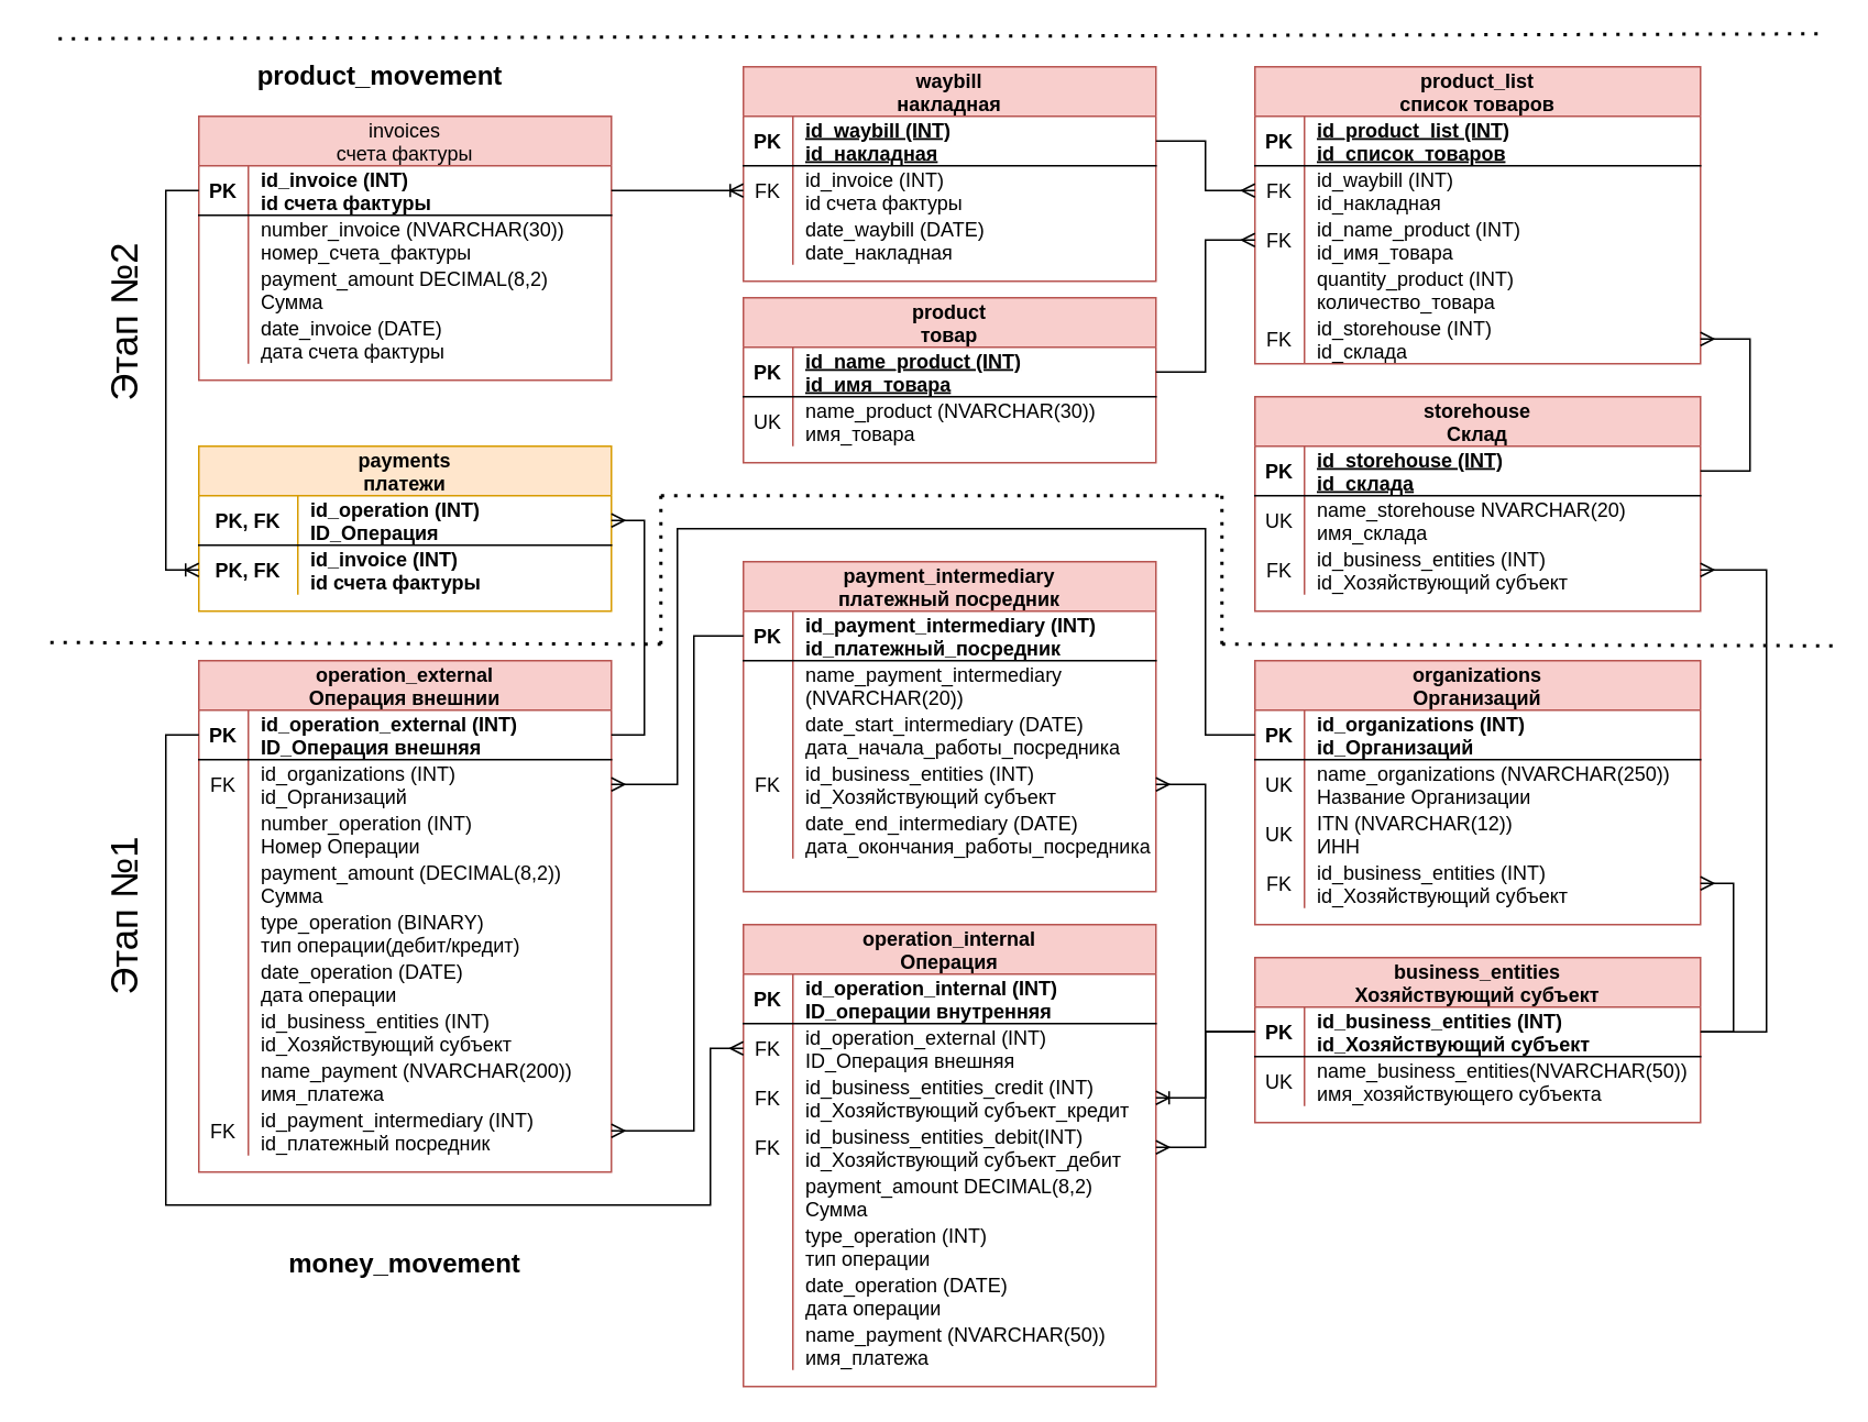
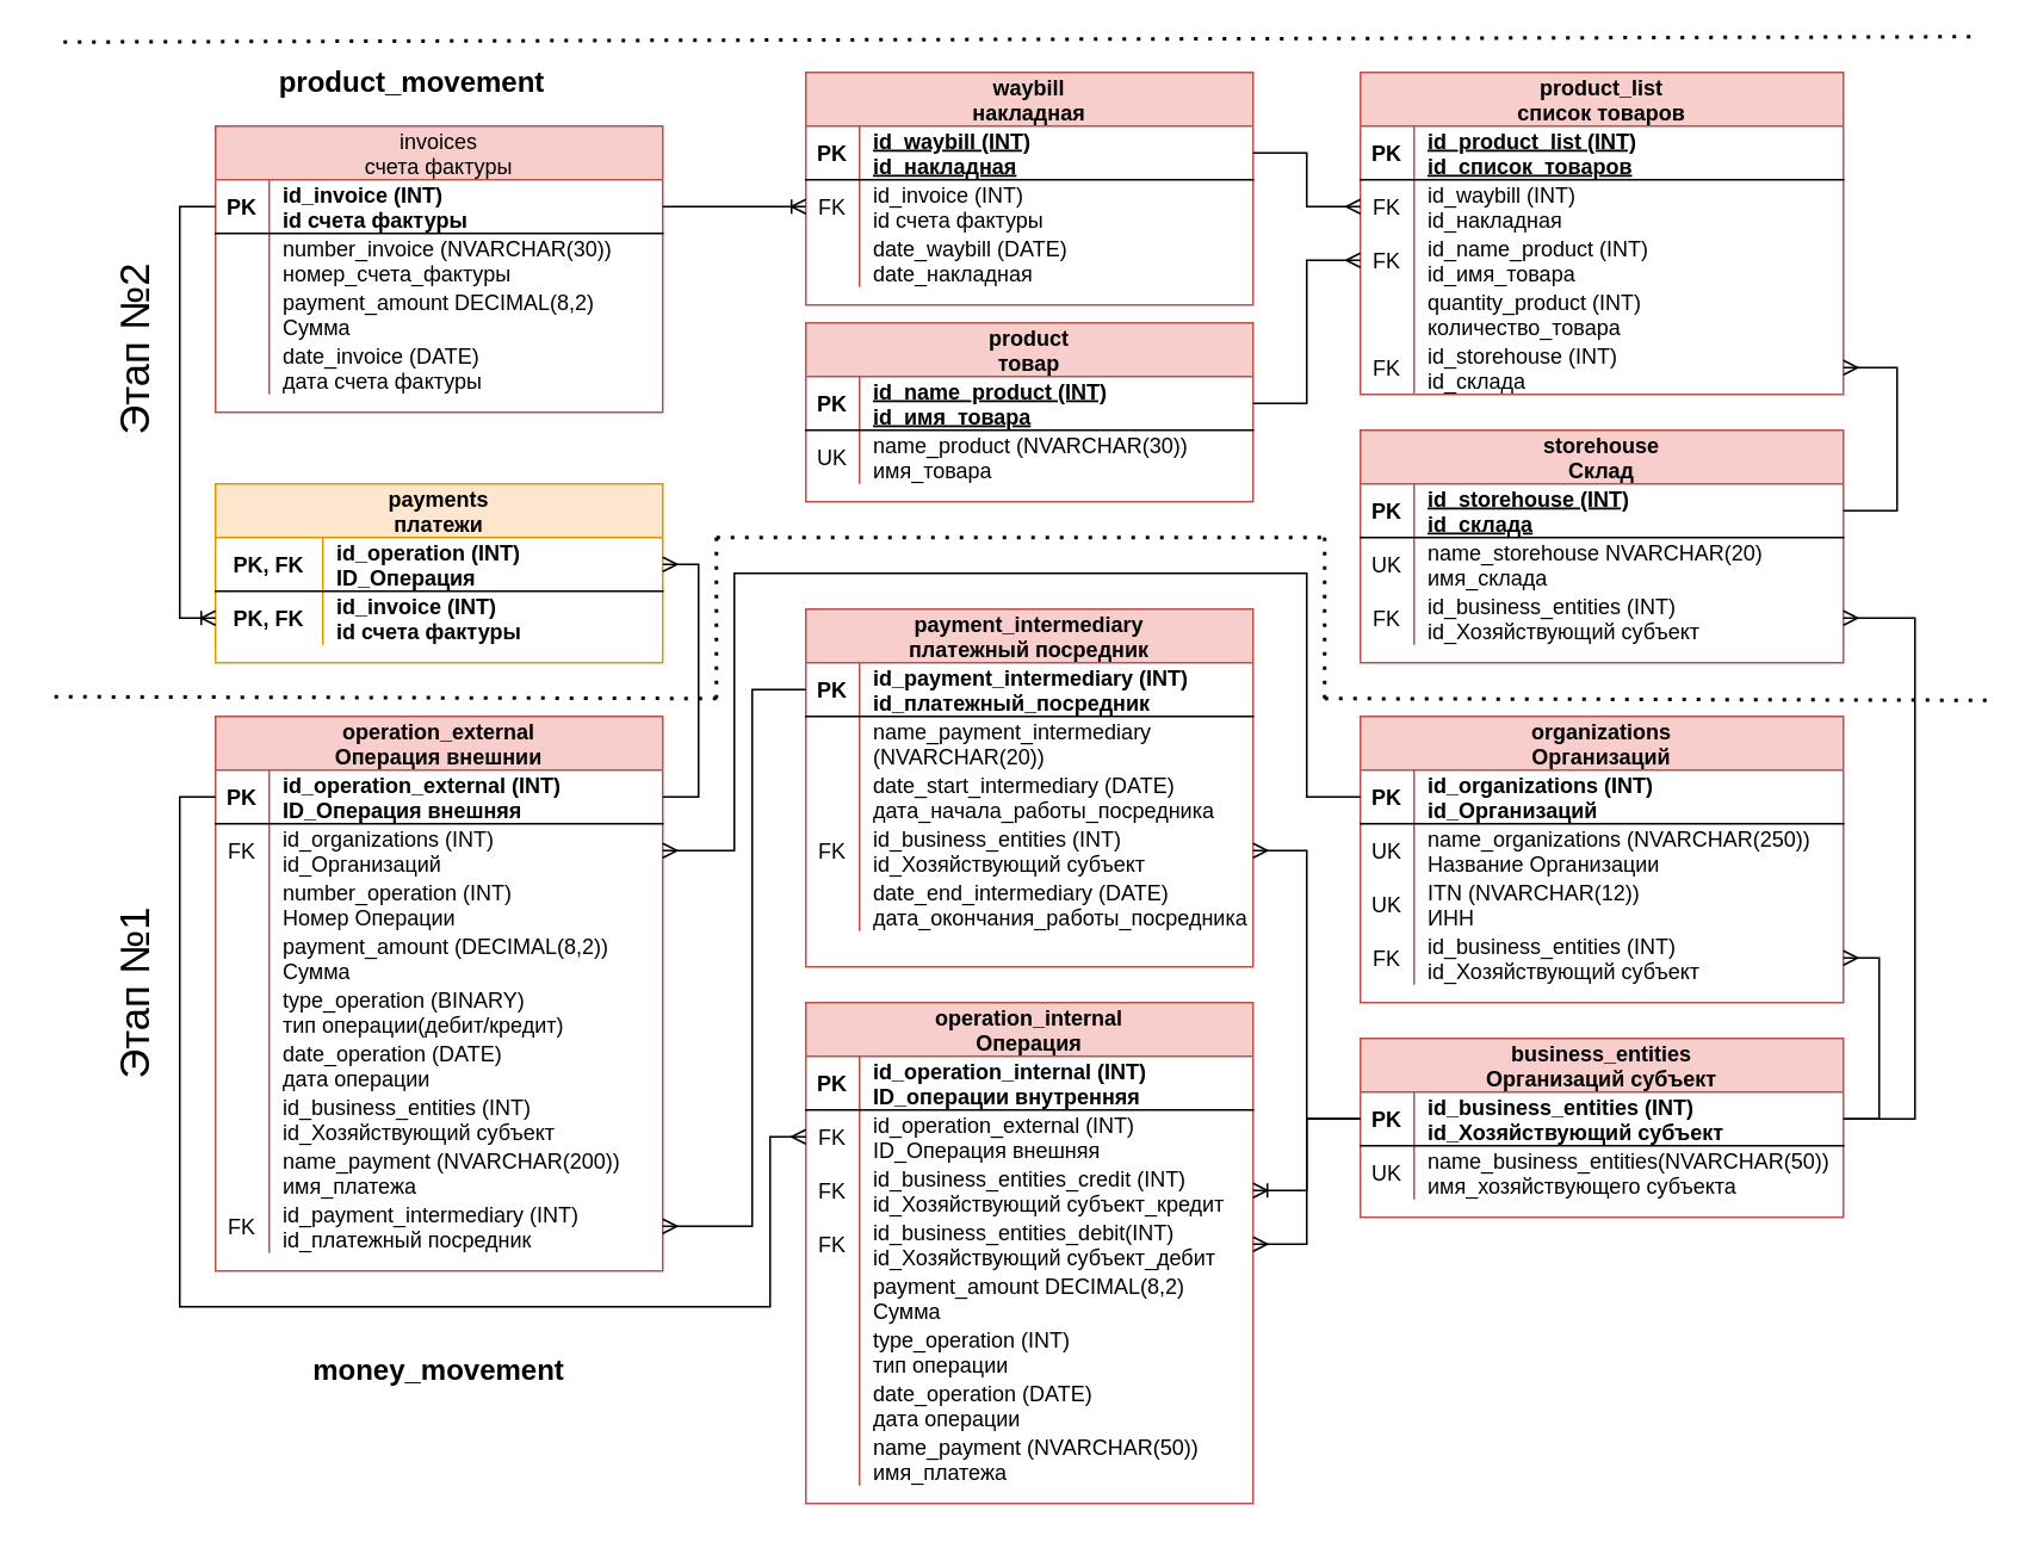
- <mxCell id="61" value="business_entities&#10;Хозяйствующий субъект" style="shape=table;startSize=30;container=1;collapsible=1;childLayout=tableLayout;fixedRows=1;rowLines=0;fontStyle=1;align=center;resizeLast=1;fontFamily=Helvetica;fontSize=12;strokeColor=#b85450;fillColor=#f8cecc;" parent="1" vertex="1"><mxGeometry x="760" y="580" width="270" height="100" as="geometry" /></mxCell>
+ <mxCell id="61" value="business_entities&#10;Организаций субъект" style="shape=table;startSize=30;container=1;collapsible=1;childLayout=tableLayout;fixedRows=1;rowLines=0;fontStyle=1;align=center;resizeLast=1;fontFamily=Helvetica;fontSize=12;strokeColor=#b85450;fillColor=#f8cecc;" parent="1" vertex="1"><mxGeometry x="760" y="580" width="270" height="100" as="geometry" /></mxCell>
